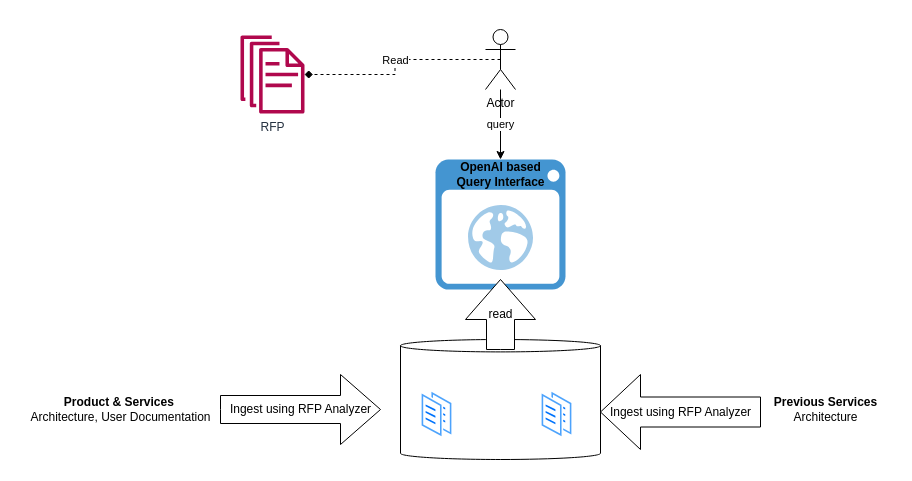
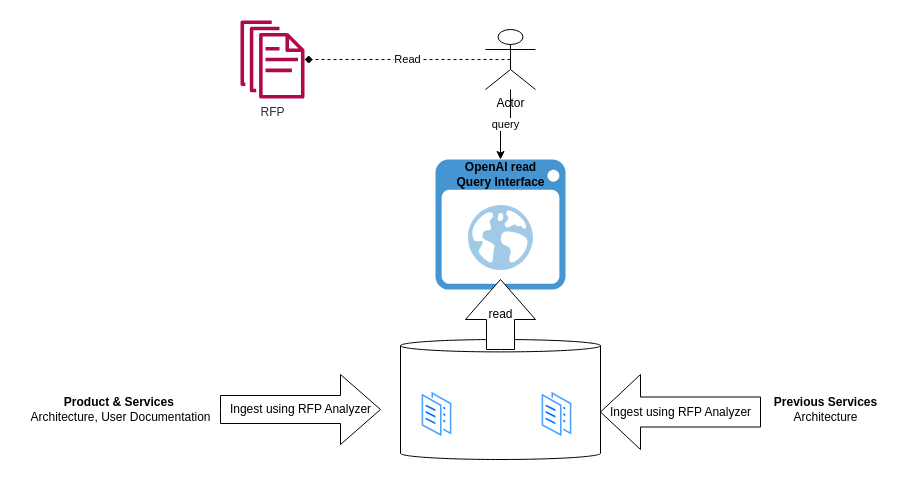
- <mxCell id="13" value="Actor" style="shape=umlActor;verticalLabelPosition=bottom;verticalAlign=top;html=1;outlineConnect=0;" parent="1" vertex="1"><mxGeometry x="485" y="29" width="30" height="60" as="geometry" /></mxCell>
+ <mxCell id="13" value="Actor" style="shape=umlActor;verticalLabelPosition=bottom;verticalAlign=top;html=1;outlineConnect=0;" parent="1" vertex="1"><mxGeometry x="485" y="29" width="50" height="60" as="geometry" /></mxCell>
- <mxCell id="14" value="RFP" style="sketch=0;outlineConnect=0;fontColor=#232F3E;gradientColor=none;fillColor=#B0084D;strokeColor=none;dashed=0;verticalLabelPosition=bottom;verticalAlign=top;align=center;html=1;fontSize=12;fontStyle=0;aspect=fixed;pointerEvents=1;shape=mxgraph.aws4.documents;" parent="1" vertex="1"><mxGeometry x="240" y="35" width="64" height="78" as="geometry" /></mxCell>
+ <mxCell id="14" value="RFP" style="sketch=0;outlineConnect=0;fontColor=#232F3E;gradientColor=none;fillColor=#B0084D;strokeColor=none;dashed=0;verticalLabelPosition=bottom;verticalAlign=top;align=center;html=1;fontSize=12;fontStyle=0;aspect=fixed;pointerEvents=1;shape=mxgraph.aws4.documents;" parent="1" vertex="1"><mxGeometry x="240" y="20" width="64" height="78" as="geometry" /></mxCell>
- <mxCell id="15" value="OpenAI based&lt;br&gt;Query Interface" style="text;html=1;align=center;verticalAlign=middle;resizable=0;points=[];autosize=1;strokeColor=none;fillColor=none;fontStyle=1" parent="1" vertex="1"><mxGeometry x="445" y="154" width="110" height="40" as="geometry" /></mxCell>
+ <mxCell id="15" value="OpenAI read&lt;br&gt;Query Interface" style="text;html=1;align=center;verticalAlign=middle;resizable=0;points=[];autosize=1;strokeColor=none;fillColor=none;fontStyle=1" parent="1" vertex="1"><mxGeometry x="445" y="154" width="110" height="40" as="geometry" /></mxCell>
